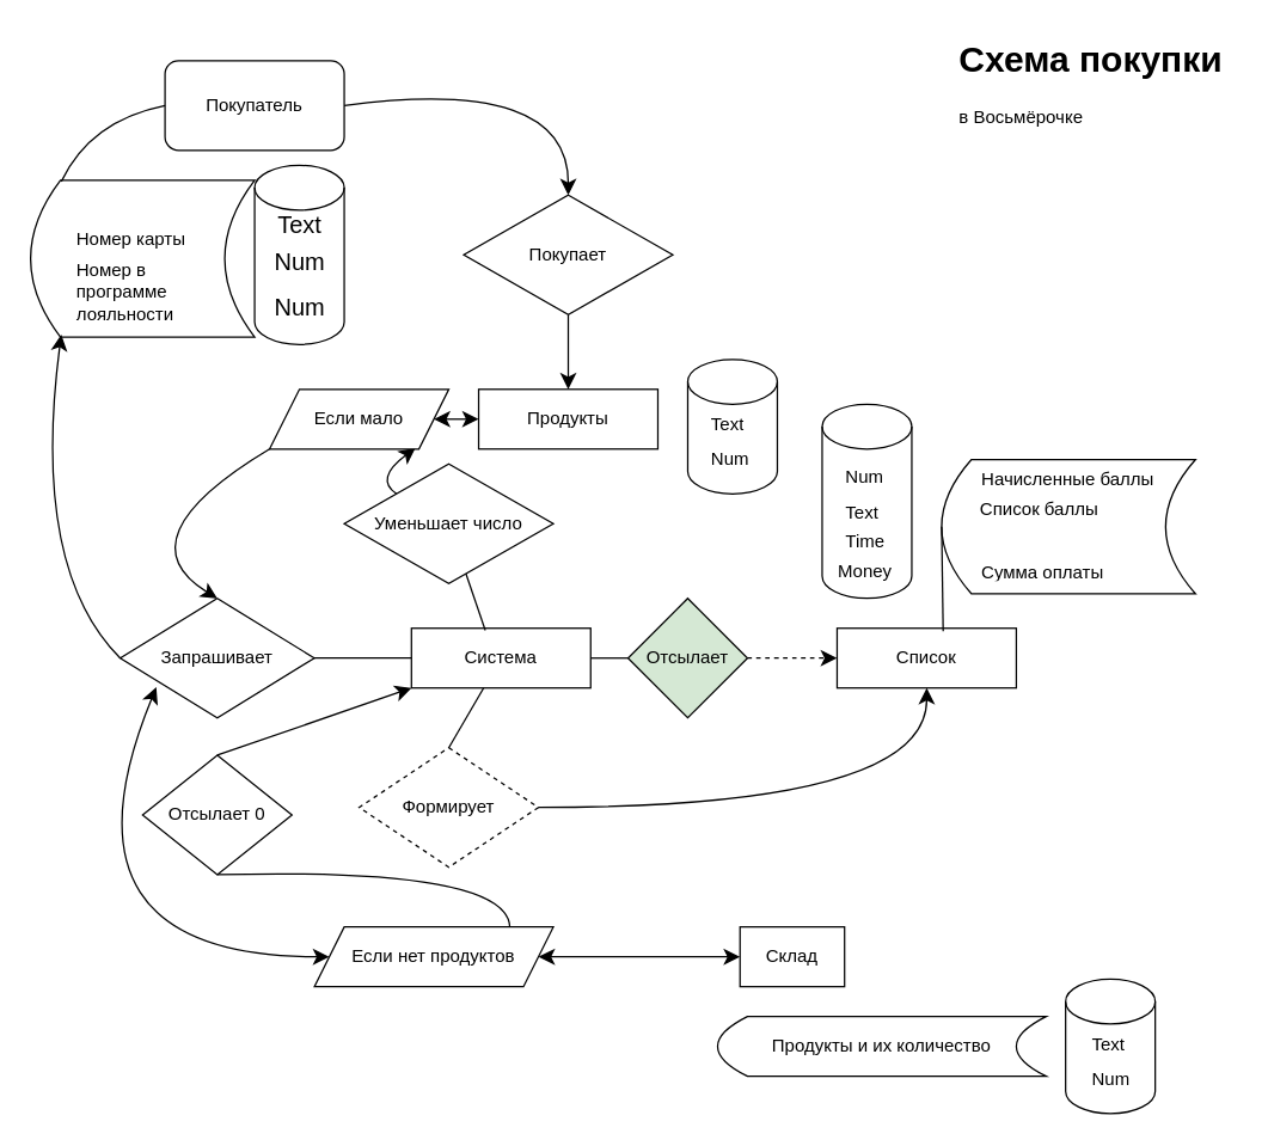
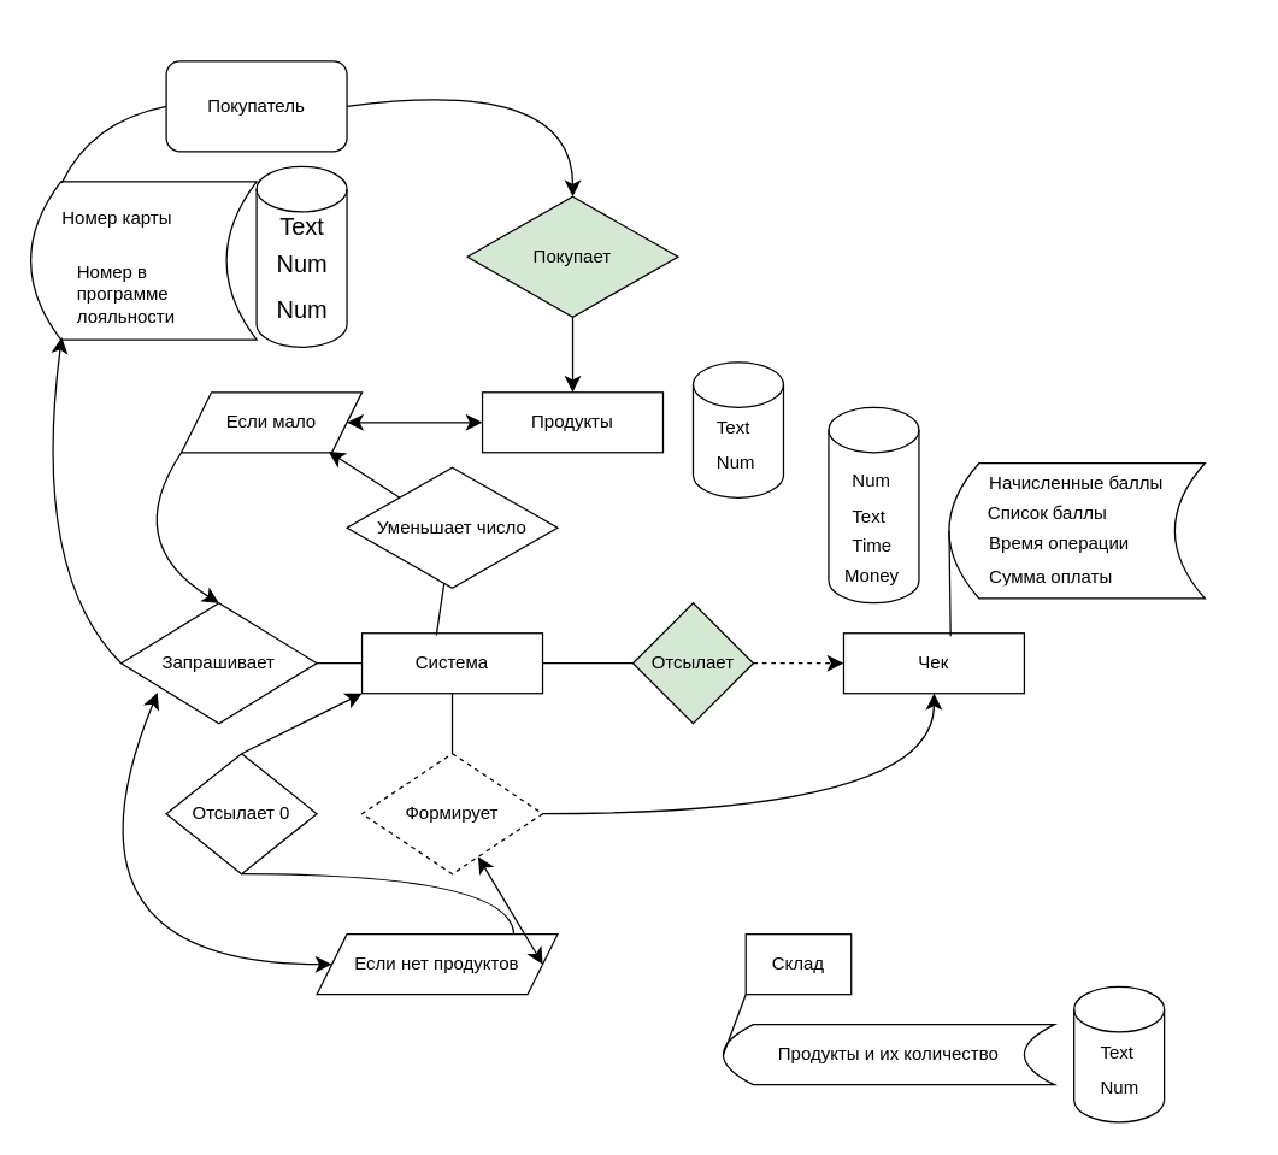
- <mxCell id="13" value="&lt;h1&gt;Схема покупки&lt;/h1&gt;&lt;div&gt;в Восьмёрочке&lt;/div&gt;" style="text;html=1;spacing=5;spacingTop=-20;whiteSpace=wrap;overflow=hidden;rounded=0;" vertex="1" parent="1"><mxGeometry x="637" y="20" width="190" height="120" as="geometry" /></mxCell>
- <mxCell id="18" value="Номер карты" style="text;strokeColor=none;fillColor=none;align=left;verticalAlign=middle;spacingLeft=4;spacingRight=4;overflow=hidden;points=[[0,0.5],[1,0.5]];portConstraint=eastwest;rotatable=0;whiteSpace=wrap;html=1;" vertex="1" parent="1"><mxGeometry x="45" y="150" width="100" height="20" as="geometry" /></mxCell>
+ <mxCell id="18" value="Номер карты" style="text;strokeColor=none;fillColor=none;align=left;verticalAlign=middle;spacingLeft=4;spacingRight=4;overflow=hidden;points=[[0,0.5],[1,0.5]];portConstraint=eastwest;rotatable=0;whiteSpace=wrap;html=1;" vertex="1" parent="1"><mxGeometry x="35" y="135" width="100" height="20" as="geometry" /></mxCell>
- <mxCell id="3" value="Покупает" style="rhombus;whiteSpace=wrap;html=1;" vertex="1" parent="1"><mxGeometry x="310" y="130" width="140" height="80" as="geometry" /></mxCell>
+ <mxCell id="3" value="Покупает" style="rhombus;whiteSpace=wrap;html=1;fillColor=#d5e8d4;" vertex="1" parent="1"><mxGeometry x="310" y="130" width="140" height="80" as="geometry" /></mxCell>
- <mxCell id="25" value="Если мало" style="shape=parallelogram;perimeter=parallelogramPerimeter;whiteSpace=wrap;html=1;fixedSize=1;" vertex="1" parent="1"><mxGeometry x="180" y="260" width="120" height="40" as="geometry" /></mxCell>
+ <mxCell id="25" value="Если мало" style="shape=parallelogram;perimeter=parallelogramPerimeter;whiteSpace=wrap;html=1;fixedSize=1;" vertex="1" parent="1"><mxGeometry x="120" y="260" width="120" height="40" as="geometry" /></mxCell>
+ <mxCell id="32" value="Время операции" style="text;strokeColor=none;fillColor=none;align=left;verticalAlign=middle;spacingLeft=4;spacingRight=4;overflow=hidden;points=[[0,0.5],[1,0.5]];portConstraint=eastwest;rotatable=0;whiteSpace=wrap;html=1;" vertex="1" parent="1"><mxGeometry x="651" y="351" width="113" height="20" as="geometry" /></mxCell>
- <mxCell id="7" value="Система" style="rounded=0;whiteSpace=wrap;html=1;" vertex="1" parent="1"><mxGeometry x="275" y="420" width="120" height="40" as="geometry" /></mxCell>
+ <mxCell id="7" value="Система" style="rounded=0;whiteSpace=wrap;html=1;" vertex="1" parent="1"><mxGeometry x="240" y="420" width="120" height="40" as="geometry" /></mxCell>
- <mxCell id="10" value="Список" style="rounded=0;whiteSpace=wrap;html=1;" vertex="1" parent="1"><mxGeometry x="560" y="420" width="120" height="40" as="geometry" /></mxCell>
+ <mxCell id="10" value="Чек" style="rounded=0;whiteSpace=wrap;html=1;" vertex="1" parent="1"><mxGeometry x="560" y="420" width="120" height="40" as="geometry" /></mxCell>
- <mxCell id="40" value="Отсылает 0" style="rhombus;whiteSpace=wrap;html=1;" vertex="1" parent="1"><mxGeometry x="95" y="505" width="100" height="80" as="geometry" /></mxCell>
+ <mxCell id="40" value="Отсылает 0" style="rhombus;whiteSpace=wrap;html=1;" vertex="1" parent="1"><mxGeometry x="110" y="500" width="100" height="80" as="geometry" /></mxCell>
- <mxCell id="42" value="" style="endArrow=classic;startArrow=classic;html=1;rounded=0;fontSize=12;startSize=8;endSize=8;curved=1;exitX=0.938;exitY=0.5;exitDx=0;exitDy=0;entryX=0;entryY=0.5;entryDx=0;entryDy=0;exitPerimeter=0;" edge="1" parent="1" source="39" target="26"><mxGeometry width="50" height="50" relative="1" as="geometry"><mxPoint x="400" y="670" as="sourcePoint" /><mxPoint x="450" y="620" as="targetPoint" /></mxGeometry></mxCell>
+ <mxCell id="42" value="" style="endArrow=classic;startArrow=classic;html=1;rounded=0;fontSize=12;startSize=8;endSize=8;curved=1;exitX=0.938;exitY=0.5;exitDx=0;exitDy=0;exitPerimeter=0;" edge="1" parent="1" source="39" target="11"><mxGeometry width="50" height="50" relative="1" as="geometry"><mxPoint x="400" y="670" as="sourcePoint" /><mxPoint x="450" y="620" as="targetPoint" /></mxGeometry></mxCell>
+ <mxCell id="38" value="" style="endArrow=none;html=1;rounded=0;fontSize=12;startSize=8;endSize=8;curved=1;exitX=0;exitY=0.5;exitDx=0;exitDy=0;entryX=0;entryY=1;entryDx=0;entryDy=0;" edge="1" parent="1" source="37" target="26"><mxGeometry width="50" height="50" relative="1" as="geometry"><mxPoint x="450" y="760" as="sourcePoint" /><mxPoint x="500" y="710" as="targetPoint" /></mxGeometry></mxCell>
